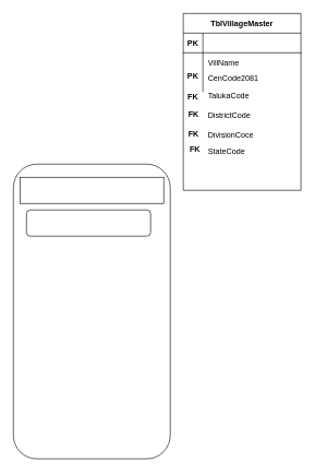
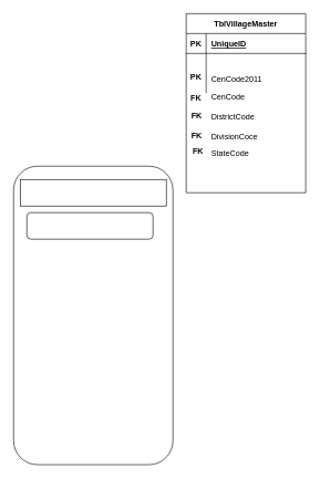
+ <mxCell id="8" value="UniqueID" style="shape=partialRectangle;connectable=0;fillColor=none;top=0;left=0;bottom=0;right=0;align=left;spacingLeft=6;fontStyle=5;overflow=hidden;" parent="6" vertex="1"><mxGeometry x="30" width="150" height="30" as="geometry" /></mxCell>
- <mxCell id="11" value="VillName" style="shape=partialRectangle;connectable=0;fillColor=none;top=0;left=0;bottom=0;right=0;align=left;spacingLeft=6;overflow=hidden;" parent="9" vertex="1"><mxGeometry x="30" width="150" height="30" as="geometry" /></mxCell>
- <mxCell id="14" value="CenCode2081&#10;" style="shape=partialRectangle;connectable=0;fillColor=none;top=0;left=0;bottom=0;right=0;align=left;spacingLeft=6;overflow=hidden;" parent="12" vertex="1"><mxGeometry x="30" width="150" height="30" as="geometry" /></mxCell>
+ <mxCell id="14" value="CenCode2011&#10;" style="shape=partialRectangle;connectable=0;fillColor=none;top=0;left=0;bottom=0;right=0;align=left;spacingLeft=6;overflow=hidden;" parent="12" vertex="1"><mxGeometry x="30" width="150" height="30" as="geometry" /></mxCell>
- <mxCell id="17" value="TalukaCode" style="shape=partialRectangle;connectable=0;fillColor=none;top=0;left=0;bottom=0;right=0;align=left;spacingLeft=6;overflow=hidden;" parent="15" vertex="1"><mxGeometry x="30" width="150" height="30" as="geometry" /></mxCell>
+ <mxCell id="17" value="CenCode" style="shape=partialRectangle;connectable=0;fillColor=none;top=0;left=0;bottom=0;right=0;align=left;spacingLeft=6;overflow=hidden;" parent="15" vertex="1"><mxGeometry x="30" width="150" height="30" as="geometry" /></mxCell>
